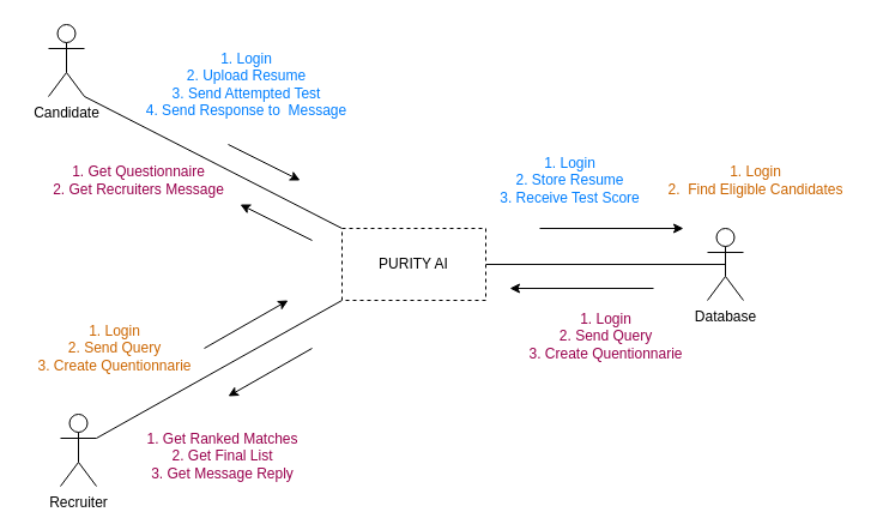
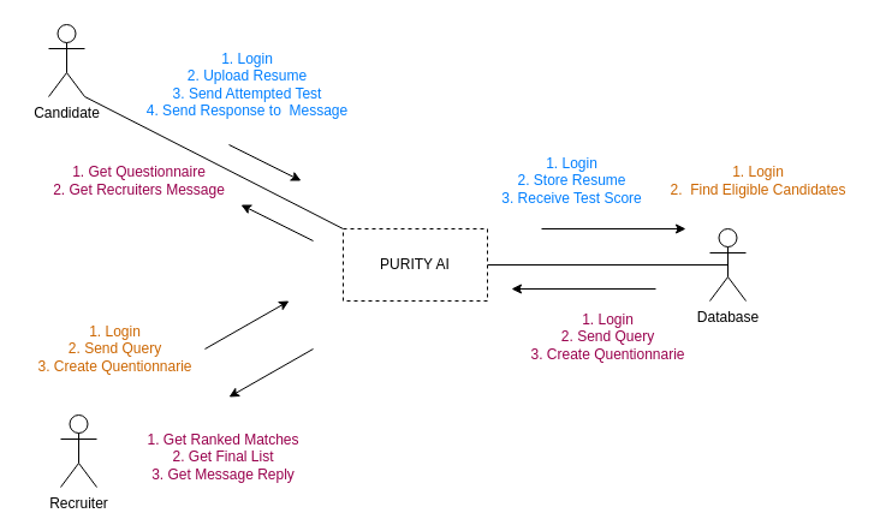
- <mxCell id="4" style="rounded=0;orthogonalLoop=1;jettySize=auto;html=1;exitX=1;exitY=0.333;exitDx=0;exitDy=0;exitPerimeter=0;entryX=0;entryY=1;entryDx=0;entryDy=0;endArrow=none;endFill=0;" edge="1" parent="1" source="5" target="7"><mxGeometry relative="1" as="geometry" /></mxCell>
